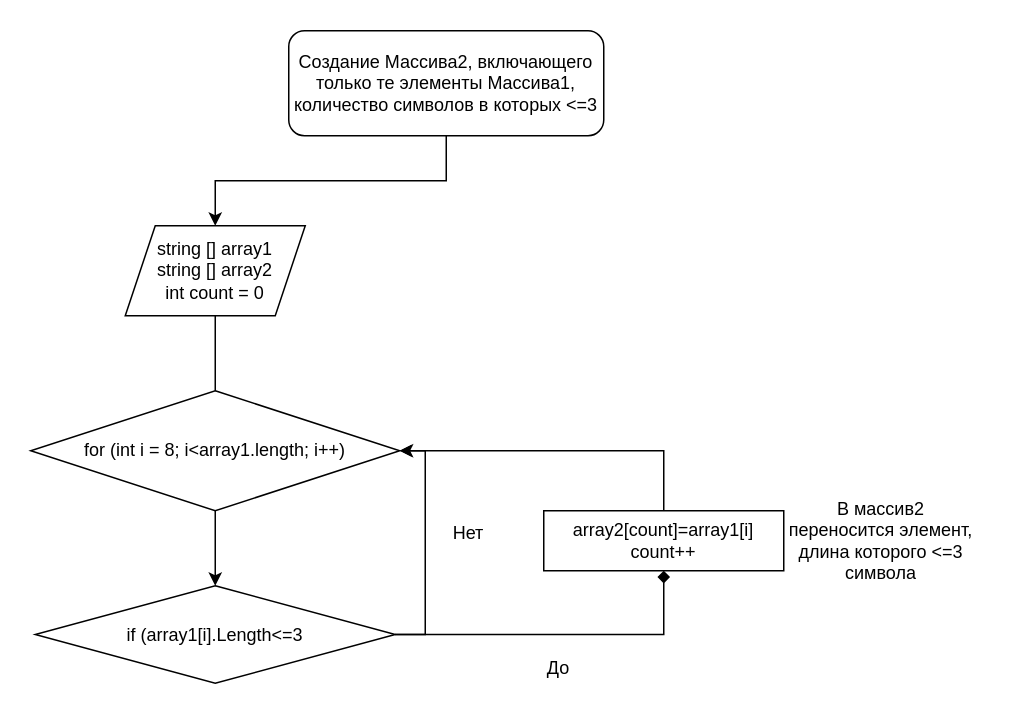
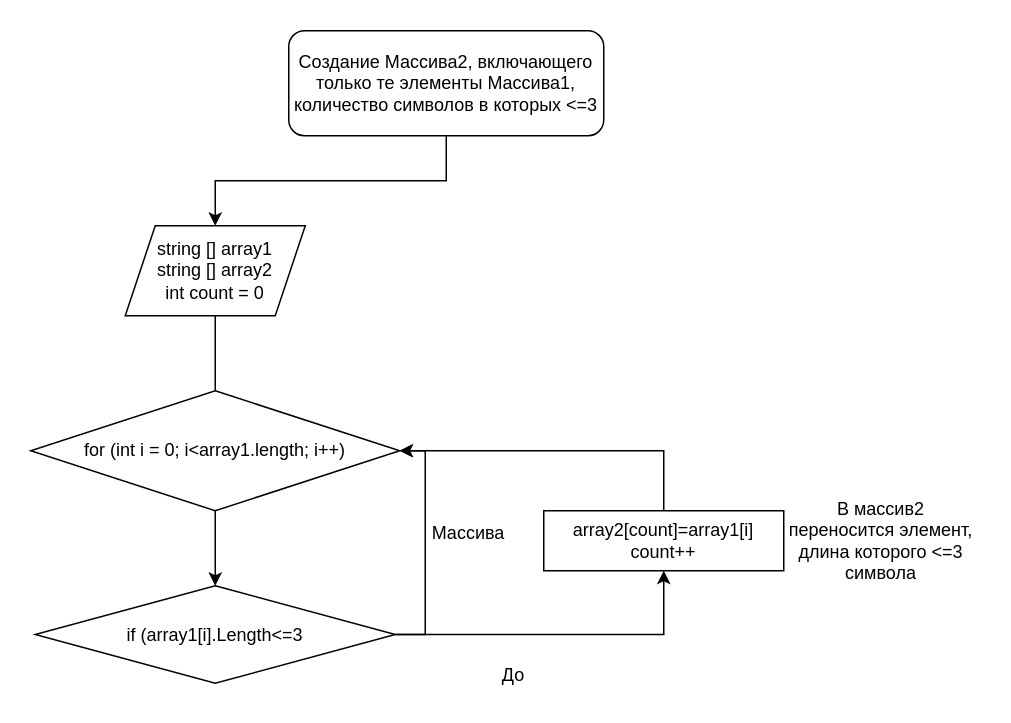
- <mxCell id="7" value="for (int i = 8; i&amp;lt;array1.length; i++)" style="rhombus;whiteSpace=wrap;html=1;" vertex="1" parent="1"><mxGeometry x="20" y="260" width="246" height="80" as="geometry" /></mxCell>
+ <mxCell id="7" value="for (int i = 0; i&amp;lt;array1.length; i++)" style="rhombus;whiteSpace=wrap;html=1;" vertex="1" parent="1"><mxGeometry x="20" y="260" width="246" height="80" as="geometry" /></mxCell>
- <mxCell id="13" value="Нет" style="text;html=1;strokeColor=none;fillColor=none;align=center;verticalAlign=middle;whiteSpace=wrap;rounded=0;" vertex="1" parent="1"><mxGeometry x="282" y="340" width="60" height="30" as="geometry" /></mxCell>
+ <mxCell id="13" value="Массива" style="text;html=1;strokeColor=none;fillColor=none;align=center;verticalAlign=middle;whiteSpace=wrap;rounded=0;" vertex="1" parent="1"><mxGeometry x="282" y="340" width="60" height="30" as="geometry" /></mxCell>
- <mxCell id="9" style="edgeStyle=orthogonalEdgeStyle;rounded=0;orthogonalLoop=1;jettySize=auto;html=1;exitX=1;exitY=0.5;exitDx=0;exitDy=0;endArrow=diamond;" edge="1" parent="1" source="10" target="12"><mxGeometry relative="1" as="geometry" /></mxCell>
+ <mxCell id="9" style="edgeStyle=orthogonalEdgeStyle;rounded=0;orthogonalLoop=1;jettySize=auto;html=1;exitX=1;exitY=0.5;exitDx=0;exitDy=0;" edge="1" parent="1" source="10" target="12"><mxGeometry relative="1" as="geometry" /></mxCell>
- <mxCell id="14" value="До" style="text;html=1;strokeColor=none;fillColor=none;align=center;verticalAlign=middle;whiteSpace=wrap;rounded=0;" vertex="1" parent="1"><mxGeometry x="342" y="430" width="60" height="30" as="geometry" /></mxCell>
+ <mxCell id="14" value="До" style="text;html=1;strokeColor=none;fillColor=none;align=center;verticalAlign=middle;whiteSpace=wrap;rounded=0;" vertex="1" parent="1"><mxGeometry x="312" y="435" width="60" height="30" as="geometry" /></mxCell>
